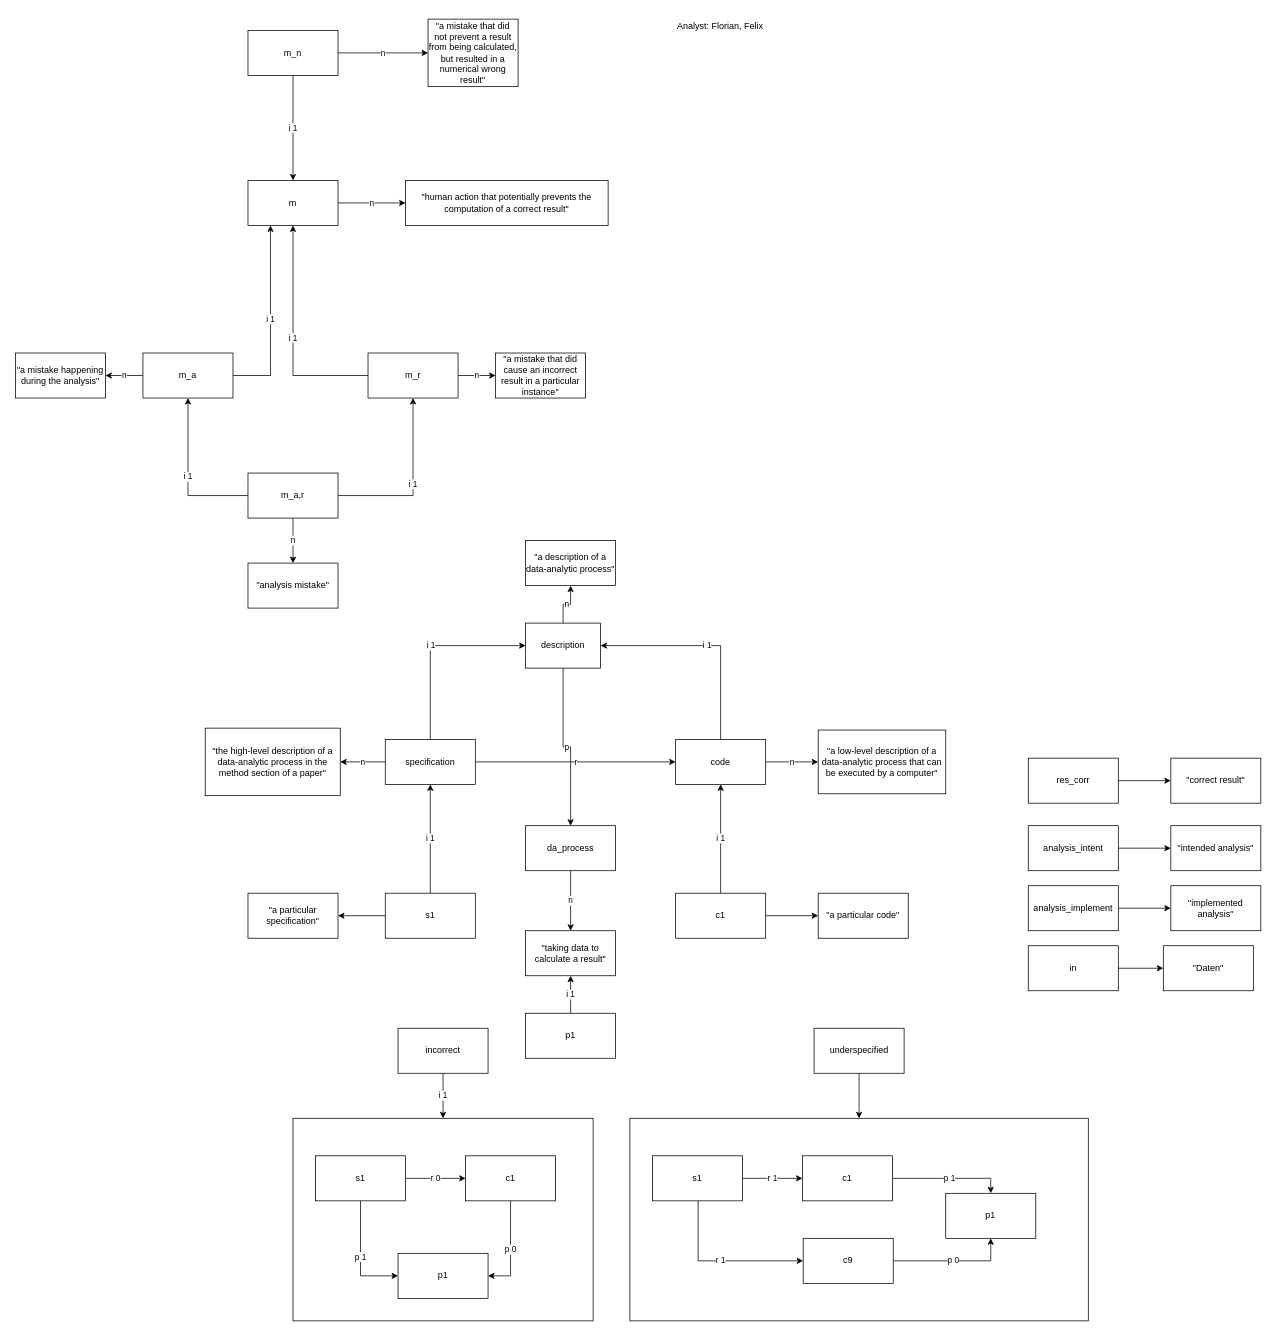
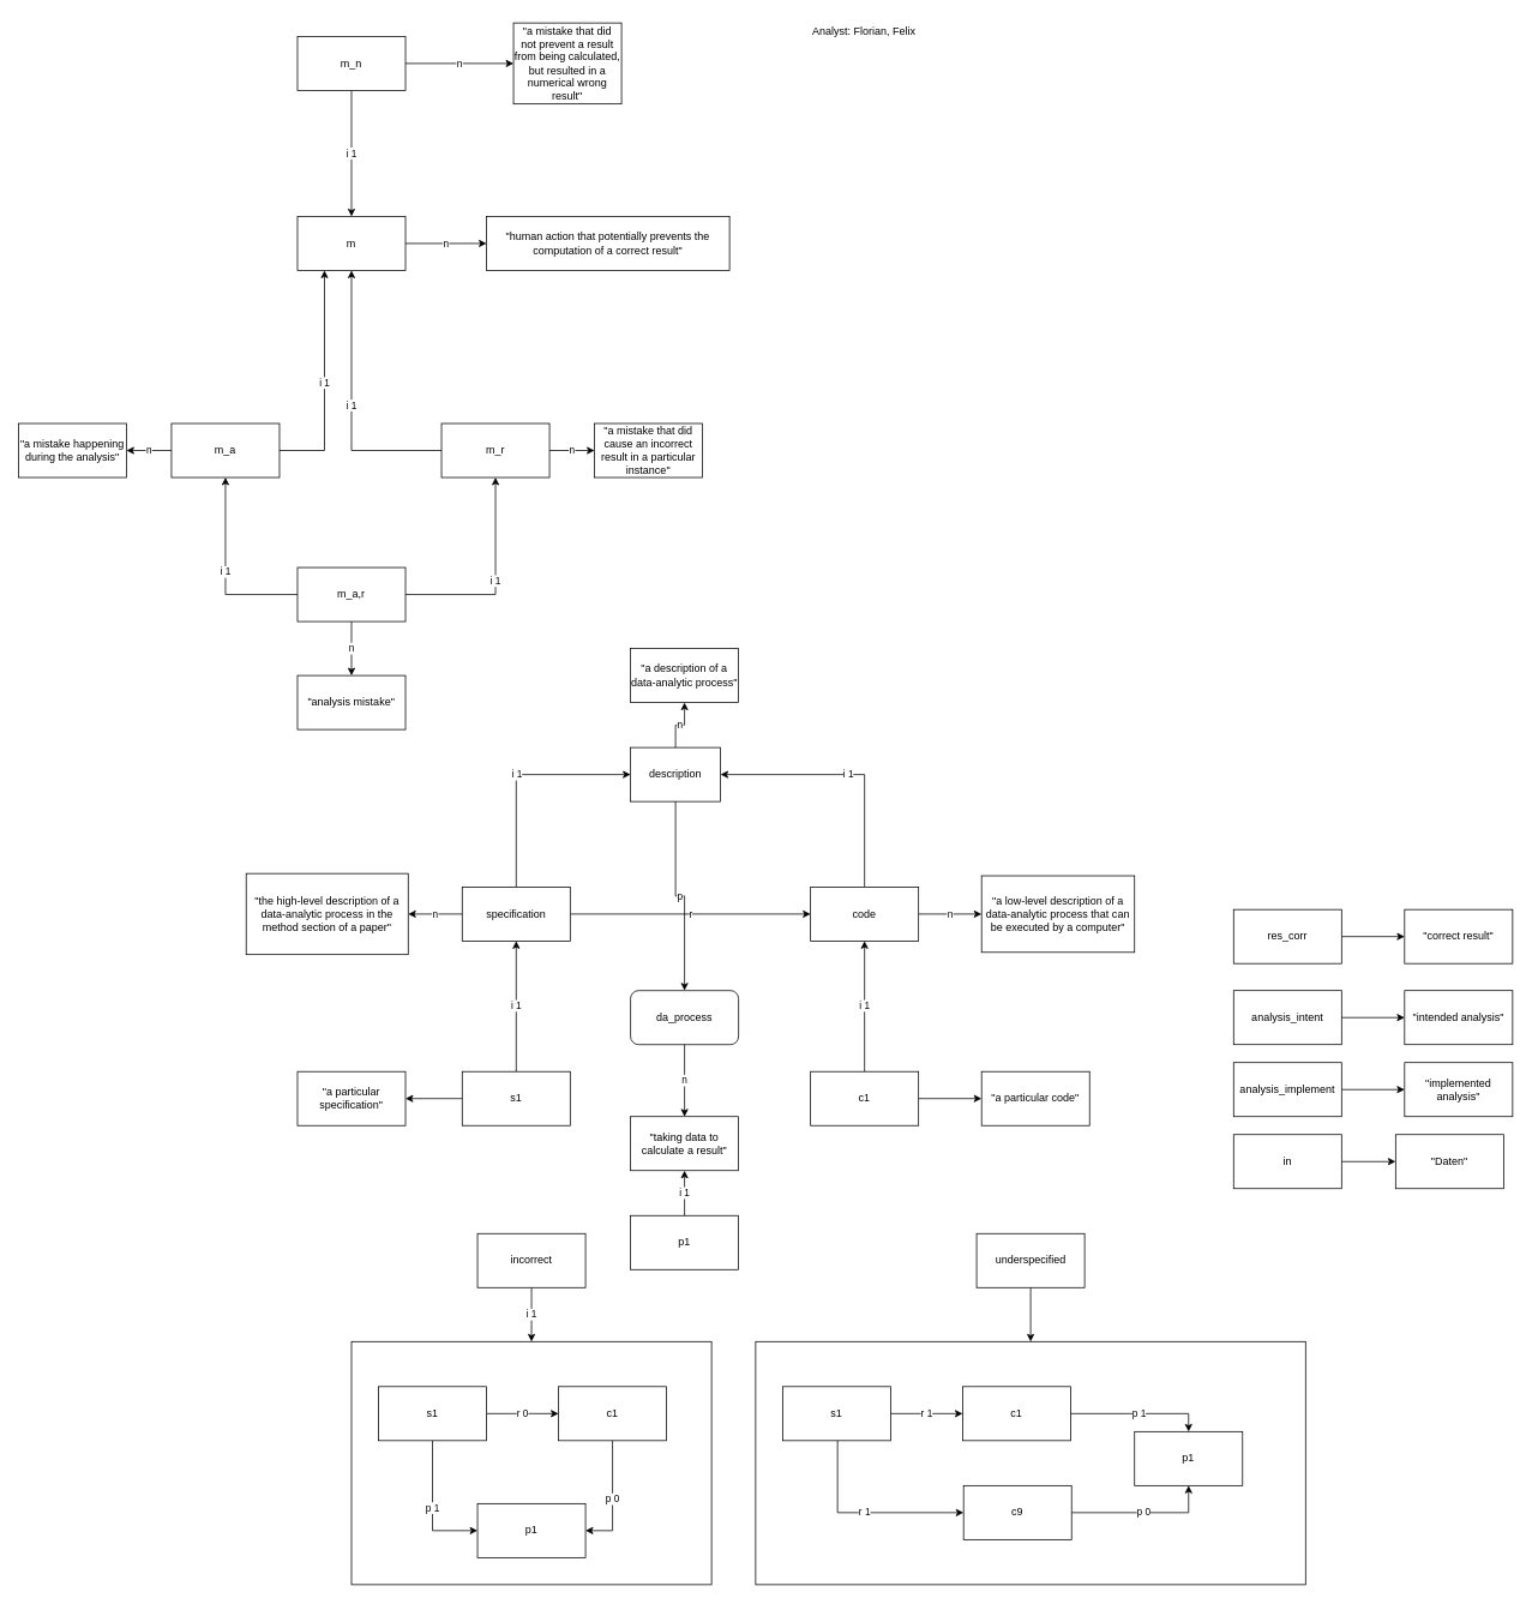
- <mxCell id="50" value="da_process" style="rounded=0;whiteSpace=wrap;html=1;" parent="1" vertex="1"><mxGeometry x="700" y="1100" width="120" height="60" as="geometry" /></mxCell>
+ <mxCell id="50" value="da_process" style="whiteSpace=wrap;html=1;rounded=1;" parent="1" vertex="1"><mxGeometry x="700" y="1100" width="120" height="60" as="geometry" /></mxCell>
